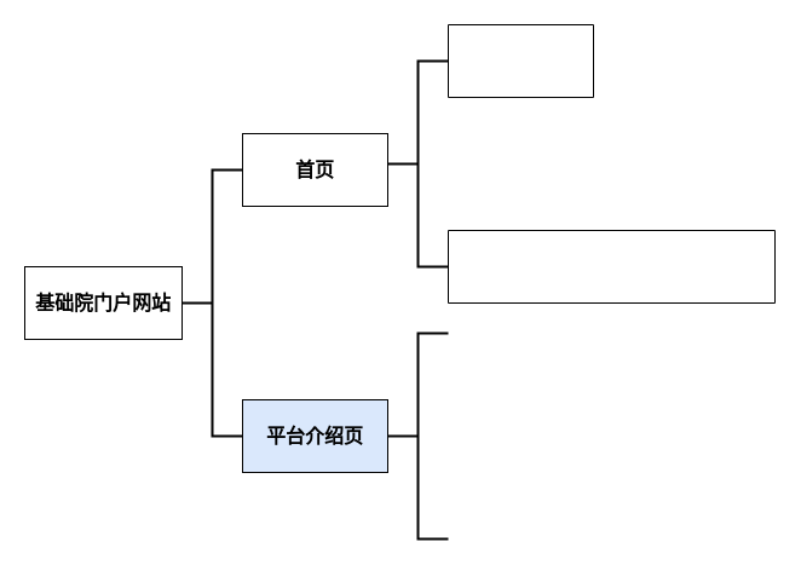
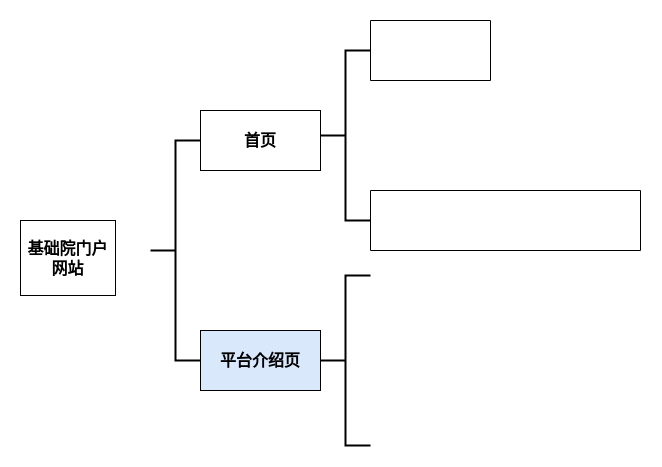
- <mxCell id="2" value="基础院门户网站" style="rounded=0;whiteSpace=wrap;html=1;fontStyle=1;fontSize=16;" vertex="1" parent="1"><mxGeometry x="20" y="220" width="130" height="60" as="geometry" /></mxCell>
+ <mxCell id="2" value="基础院门户网站" style="rounded=0;whiteSpace=wrap;html=1;fontStyle=1;fontSize=16;" vertex="1" parent="1"><mxGeometry x="20" y="220" width="95" height="75" as="geometry" /></mxCell>
